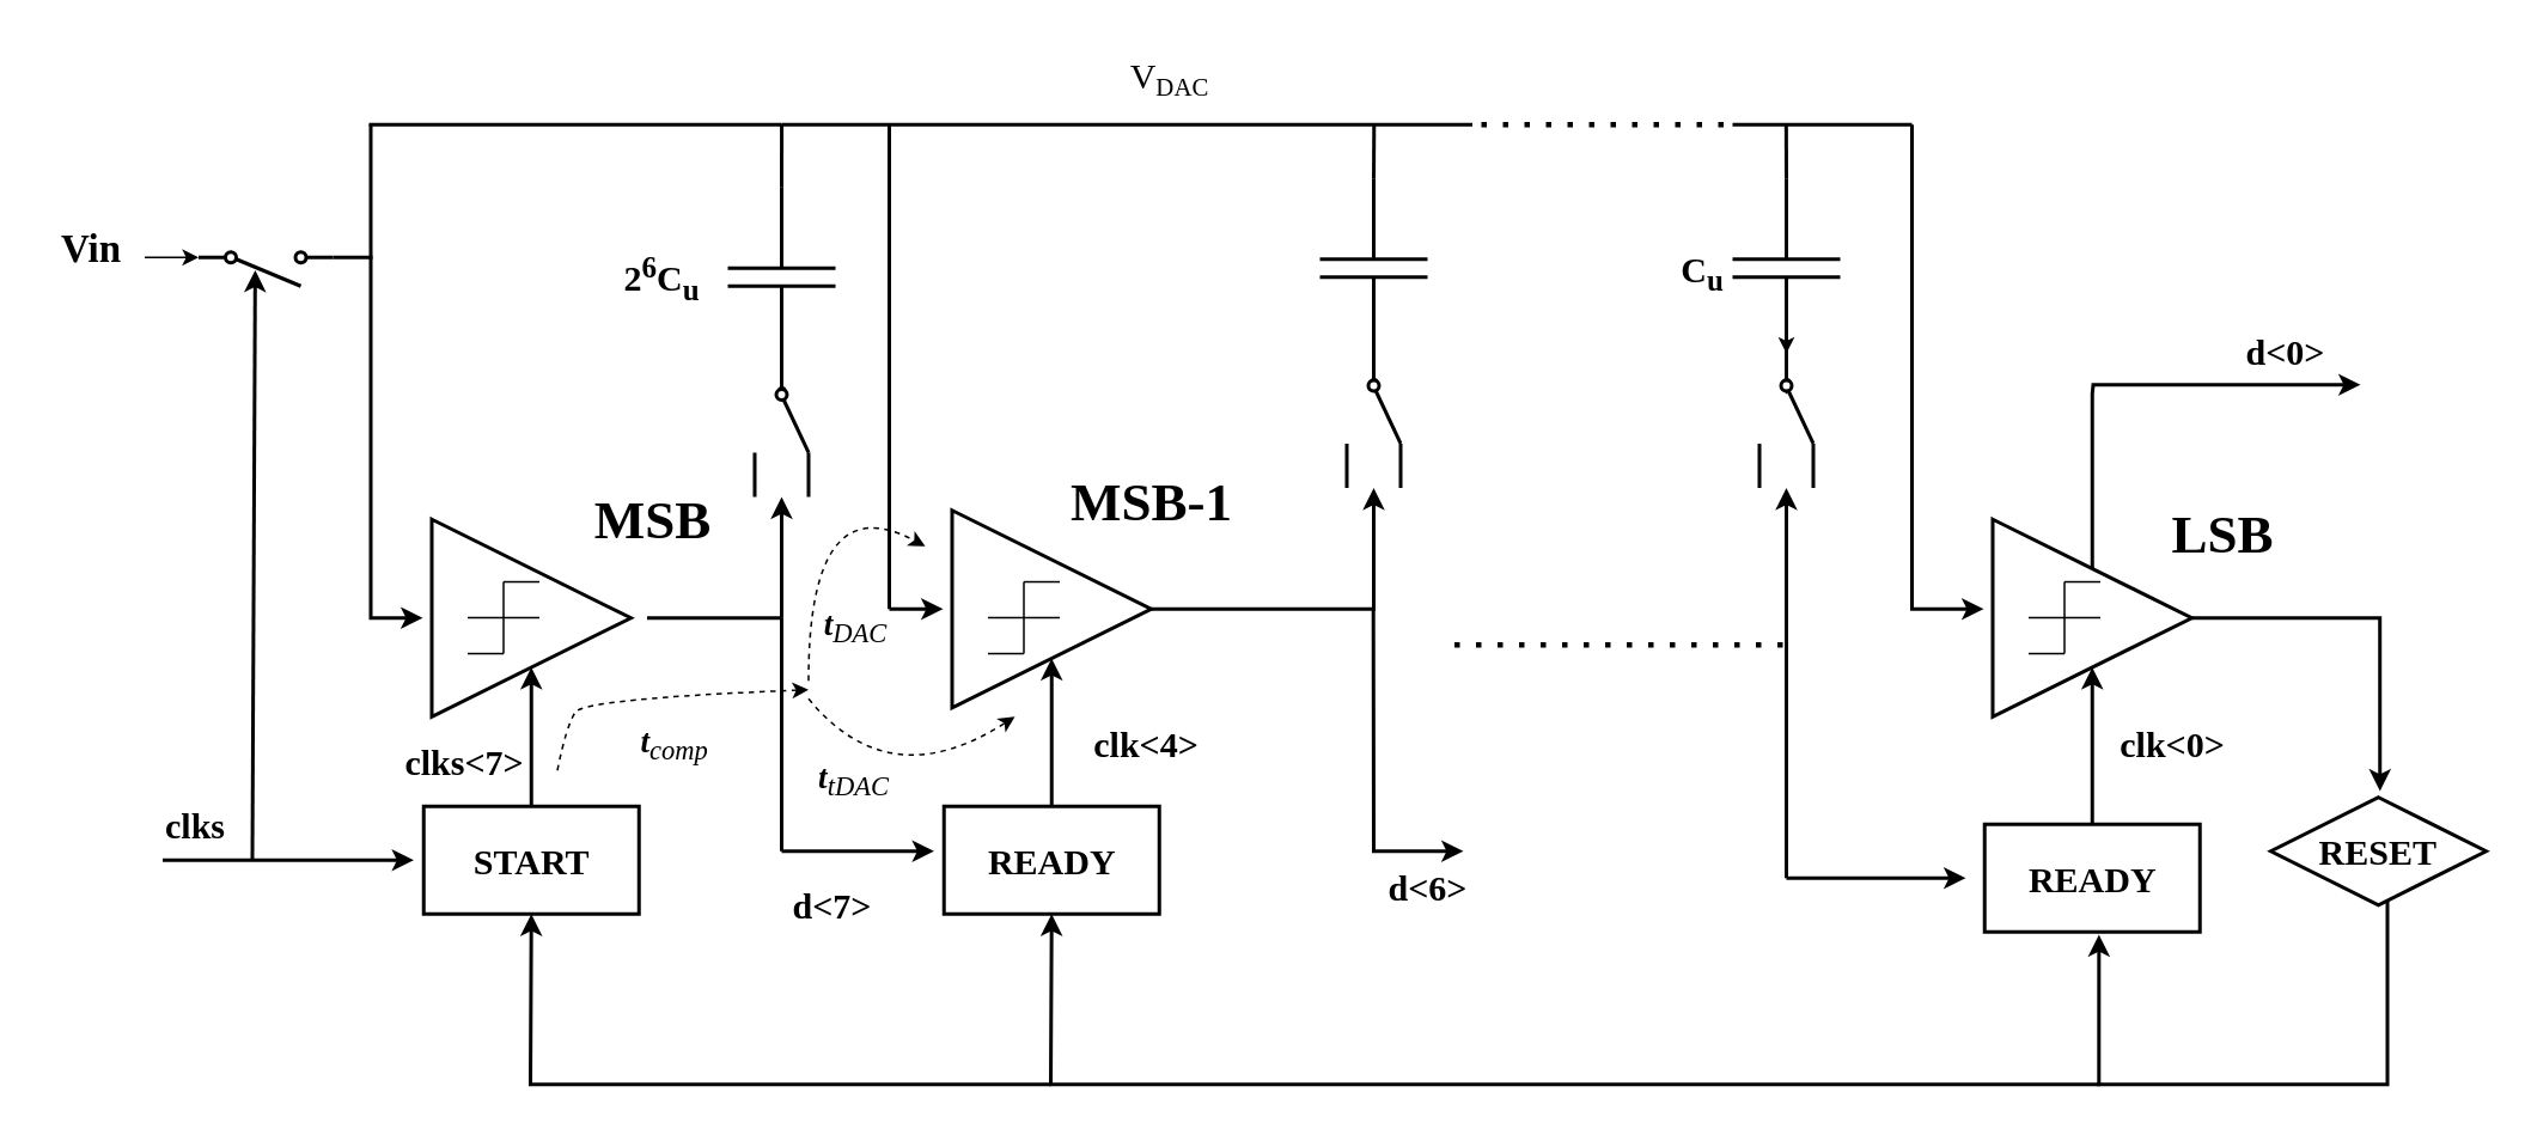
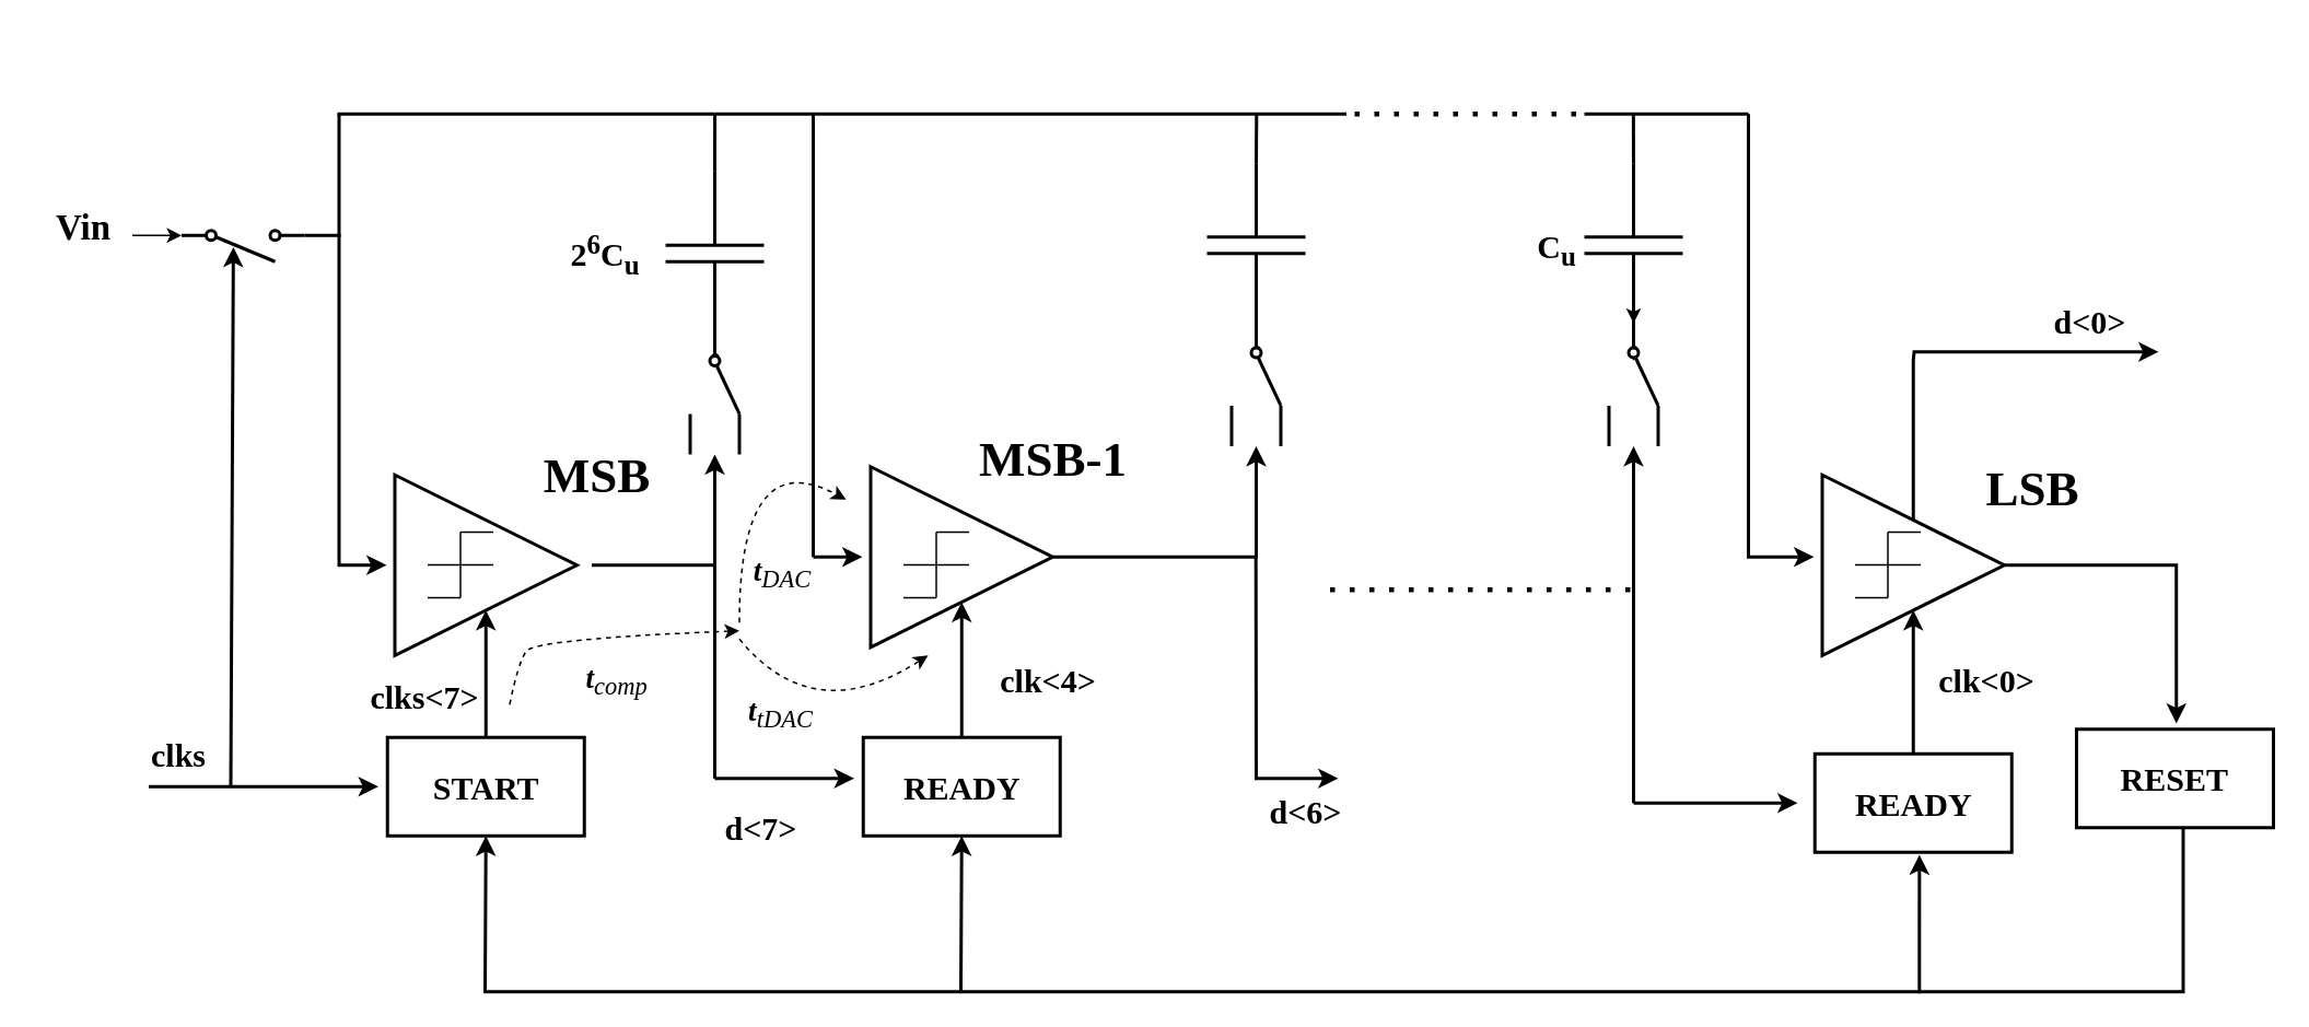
- <mxCell id="65" value="V&lt;span style=&quot;font-size: 16.667px;&quot;&gt;&lt;sub&gt;DAC&lt;/sub&gt;&lt;/span&gt;" style="text;html=1;align=center;verticalAlign=middle;resizable=0;points=[];autosize=1;strokeColor=none;fillColor=none;fontFamily=Times New Roman;fontSize=20;" parent="1" vertex="1"><mxGeometry x="618" y="20" width="65" height="45" as="geometry" /></mxCell>
- <mxCell id="56" value="RESET" style="rhombus;whiteSpace=wrap;html=1;fontFamily=Times New Roman;fontStyle=1;fontSize=20;strokeWidth=2;" parent="1" vertex="1"><mxGeometry x="1265" y="444" width="120" height="60" as="geometry" /></mxCell>
+ <mxCell id="56" value="RESET" style="rounded=0;whiteSpace=wrap;html=1;fontFamily=Times New Roman;fontStyle=1;fontSize=20;strokeWidth=2;" parent="1" vertex="1"><mxGeometry x="1265" y="444" width="120" height="60" as="geometry" /></mxCell>
